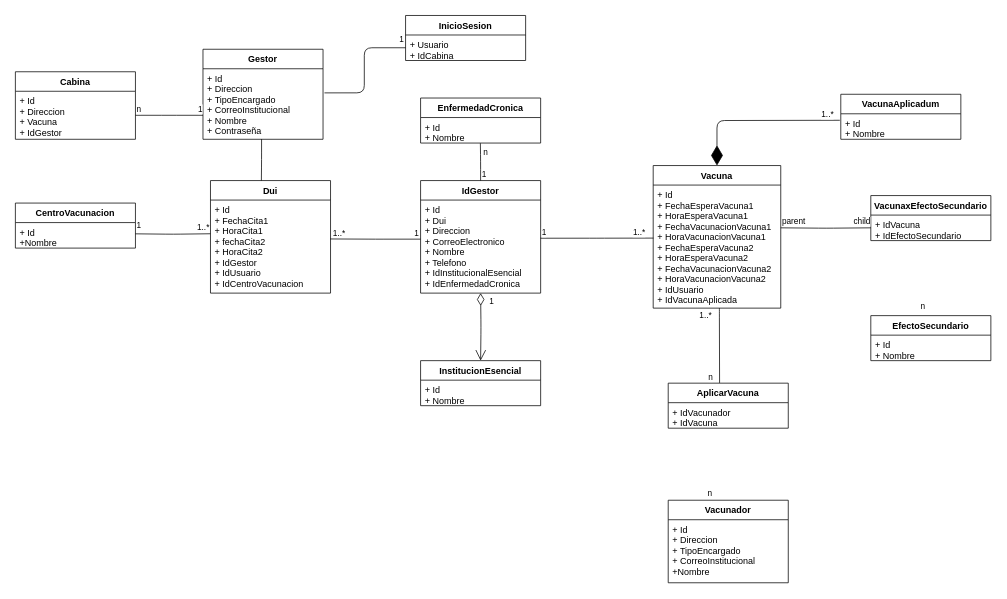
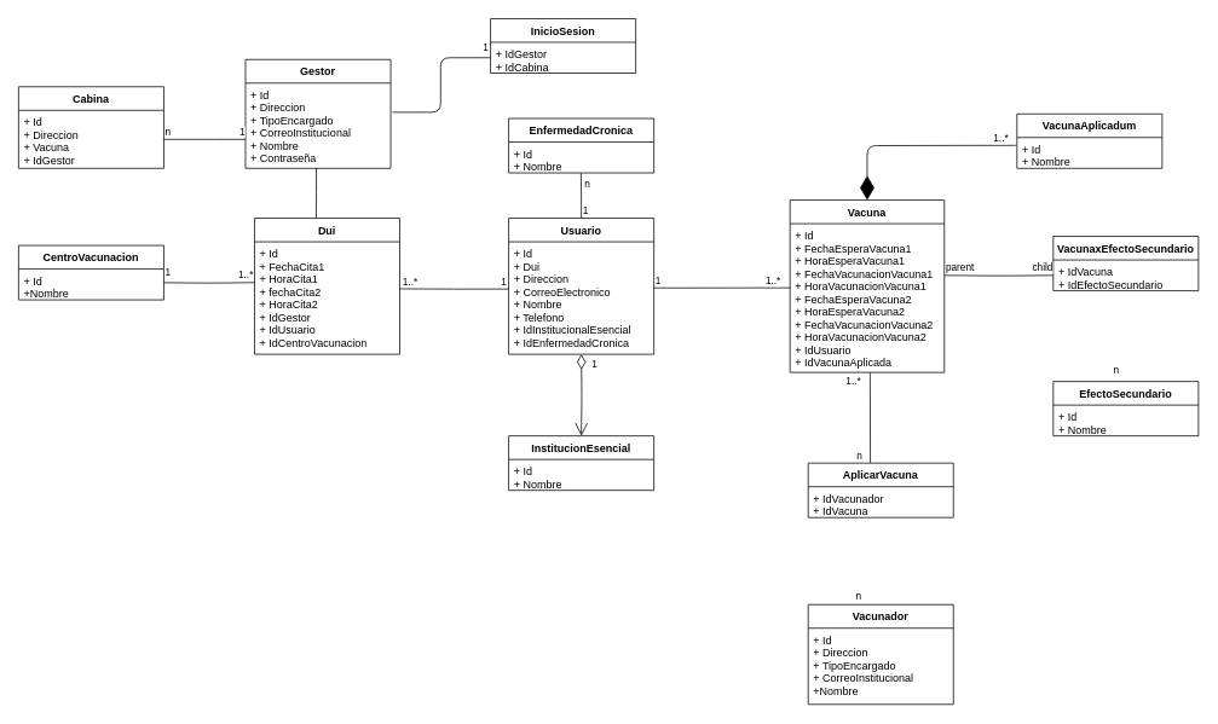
- <mxCell id="3" value="+ Usuario&#10;+ IdCabina" style="text;strokeColor=none;fillColor=none;align=left;verticalAlign=top;spacingLeft=4;spacingRight=4;overflow=hidden;rotatable=0;points=[[0,0.5],[1,0.5]];portConstraint=eastwest;" vertex="1" parent="2"><mxGeometry y="26" width="160" height="34" as="geometry" /></mxCell>
+ <mxCell id="3" value="+ IdGestor&#10;+ IdCabina" style="text;strokeColor=none;fillColor=none;align=left;verticalAlign=top;spacingLeft=4;spacingRight=4;overflow=hidden;rotatable=0;points=[[0,0.5],[1,0.5]];portConstraint=eastwest;" vertex="1" parent="2"><mxGeometry y="26" width="160" height="34" as="geometry" /></mxCell>
- <mxCell id="16" value="IdGestor" style="swimlane;fontStyle=1;align=center;verticalAlign=top;childLayout=stackLayout;horizontal=1;startSize=26;horizontalStack=0;resizeParent=1;resizeParentMax=0;resizeLast=0;collapsible=1;marginBottom=0;" vertex="1" parent="1"><mxGeometry x="560" y="240" width="160" height="150" as="geometry" /></mxCell>
+ <mxCell id="16" value="Usuario" style="swimlane;fontStyle=1;align=center;verticalAlign=top;childLayout=stackLayout;horizontal=1;startSize=26;horizontalStack=0;resizeParent=1;resizeParentMax=0;resizeLast=0;collapsible=1;marginBottom=0;" vertex="1" parent="1"><mxGeometry x="560" y="240" width="160" height="150" as="geometry" /></mxCell>
